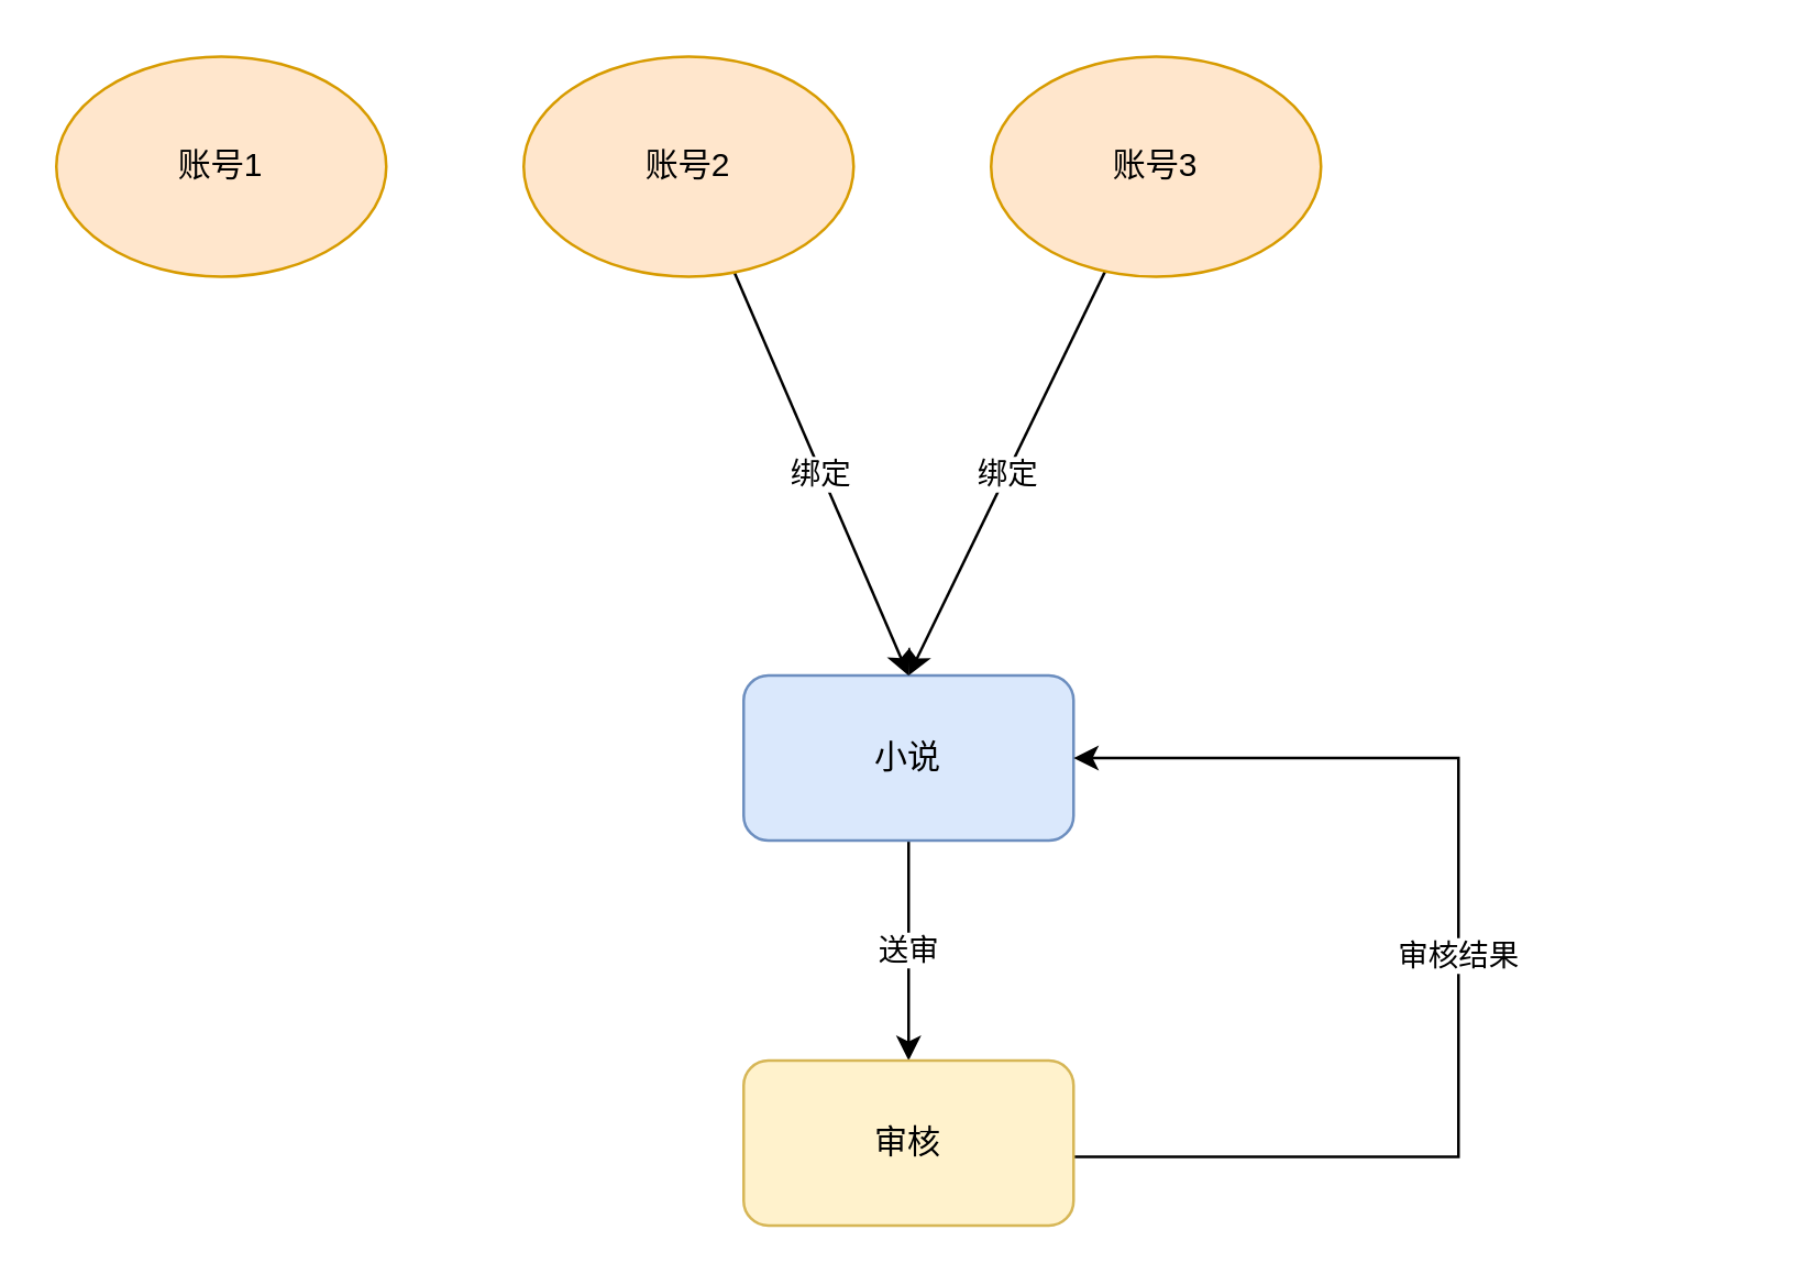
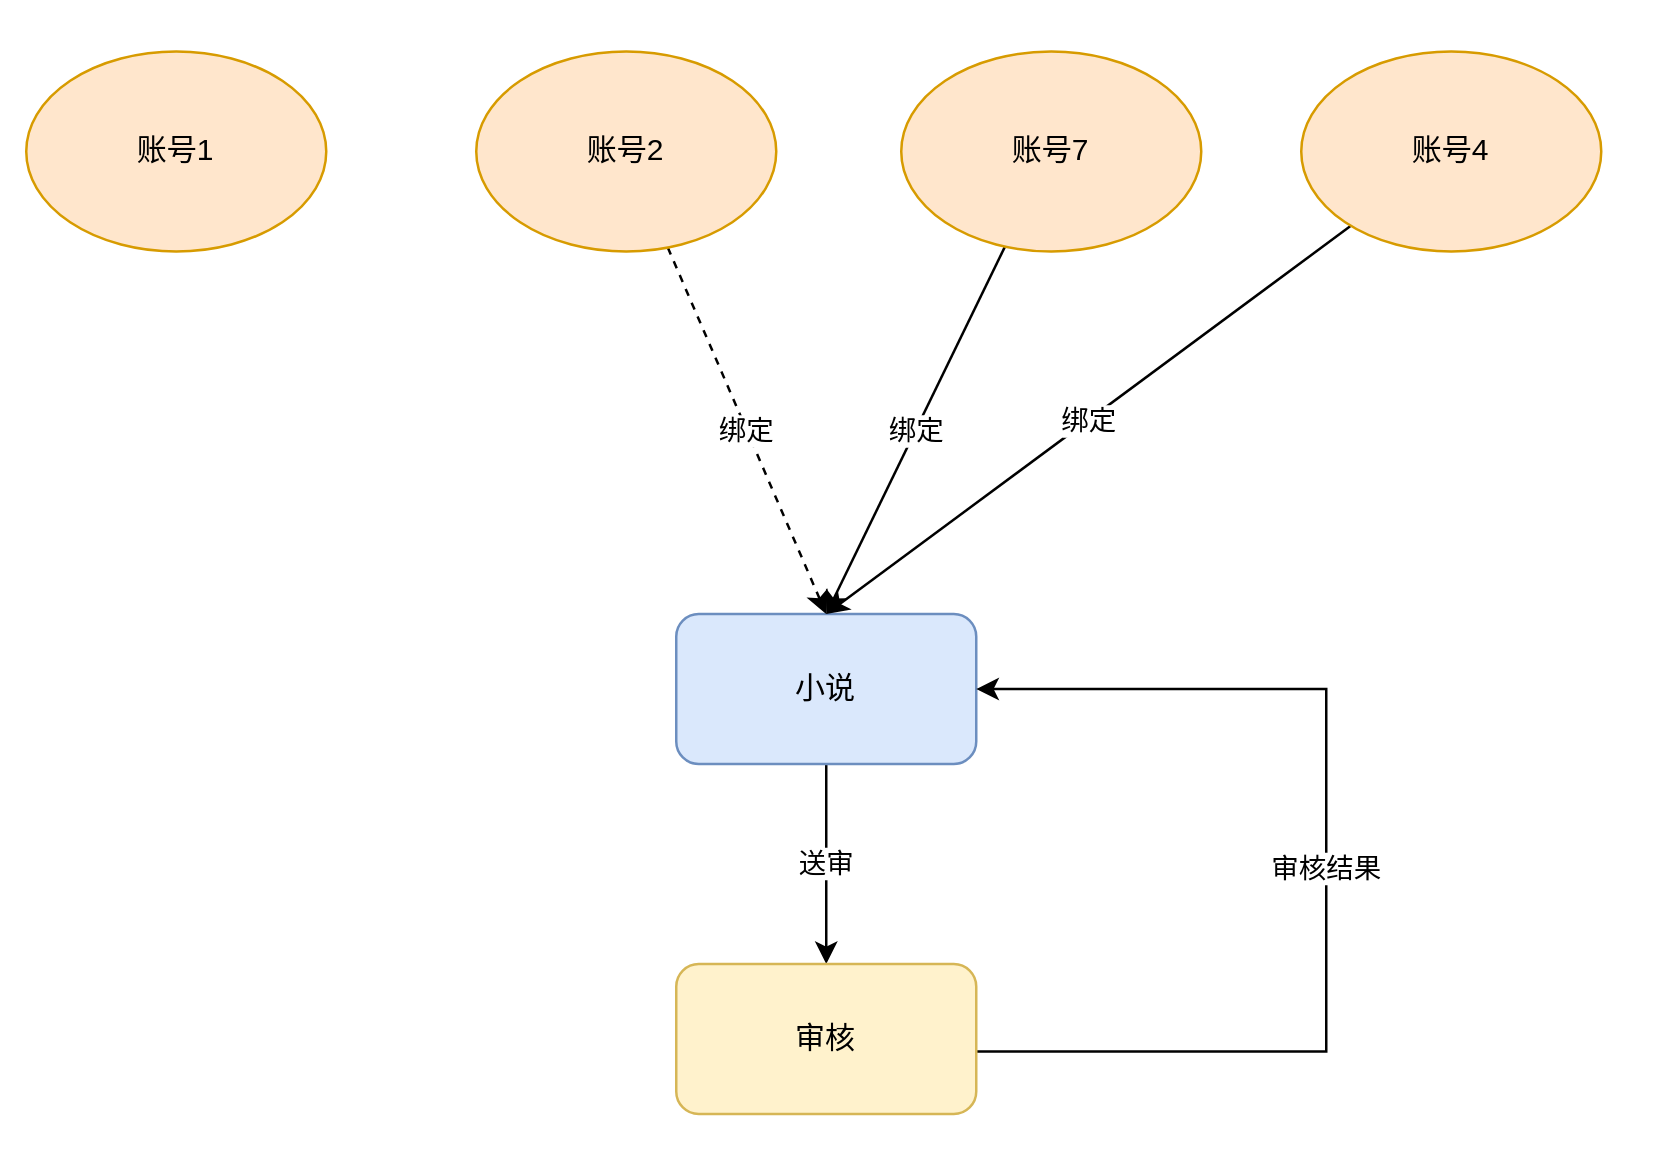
- <mxCell id="4" value="账号1" style="ellipse;whiteSpace=wrap;html=1;fillColor=#ffe6cc;strokeColor=#d79b00;" vertex="1" parent="1"><mxGeometry x="20" y="20" width="120" height="80" as="geometry" /></mxCell>
+ <mxCell id="4" value="账号1" style="ellipse;whiteSpace=wrap;html=1;fillColor=#ffe6cc;strokeColor=#d79b00;" vertex="1" parent="1"><mxGeometry x="10" y="20" width="120" height="80" as="geometry" /></mxCell>
- <mxCell id="8" value="账号3" style="ellipse;whiteSpace=wrap;html=1;fillColor=#ffe6cc;strokeColor=#d79b00;" vertex="1" parent="1"><mxGeometry x="360" y="20" width="120" height="80" as="geometry" /></mxCell>
+ <mxCell id="8" value="账号7" style="ellipse;whiteSpace=wrap;html=1;fillColor=#ffe6cc;strokeColor=#d79b00;" vertex="1" parent="1"><mxGeometry x="360" y="20" width="120" height="80" as="geometry" /></mxCell>
+ <mxCell id="10" value="账号4" style="ellipse;whiteSpace=wrap;html=1;fillColor=#ffe6cc;strokeColor=#d79b00;" vertex="1" parent="1"><mxGeometry x="520" y="20" width="120" height="80" as="geometry" /></mxCell>
- <mxCell id="5" value="绑定" style="edgeStyle=none;rounded=0;orthogonalLoop=1;jettySize=auto;html=1;entryX=0.5;entryY=0;entryDx=0;entryDy=0;" edge="1" parent="1" source="6" target="3"><mxGeometry relative="1" as="geometry" /></mxCell>
+ <mxCell id="5" value="绑定" style="edgeStyle=none;rounded=0;orthogonalLoop=1;jettySize=auto;html=1;entryX=0.5;entryY=0;entryDx=0;entryDy=0;dashed=1;" edge="1" parent="1" source="6" target="3"><mxGeometry relative="1" as="geometry" /></mxCell>
+ <mxCell id="9" value="绑定" style="edgeStyle=none;rounded=0;orthogonalLoop=1;jettySize=auto;html=1;entryX=0.5;entryY=0;entryDx=0;entryDy=0;" edge="1" parent="1" source="10" target="3"><mxGeometry relative="1" as="geometry" /></mxCell>
